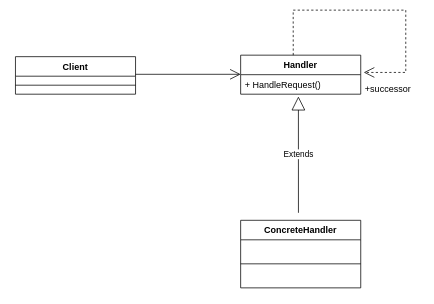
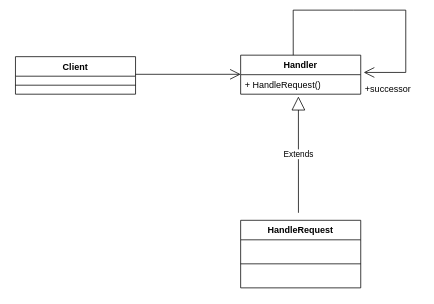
- <mxCell id="6" value="" style="endArrow=open;endFill=1;endSize=12;html=1;rounded=0;exitX=0.438;exitY=0;exitDx=0;exitDy=0;exitPerimeter=0;entryX=1.025;entryY=-0.115;entryDx=0;entryDy=0;entryPerimeter=0;dashed=1;" edge="1" parent="4" source="4" target="5"><mxGeometry width="160" relative="1" as="geometry"><mxPoint x="80" y="-70" as="sourcePoint" /><mxPoint x="220" y="20" as="targetPoint" /><Array as="points"><mxPoint x="70" y="-60" /><mxPoint x="150" y="-60" /><mxPoint x="220" y="-60" /><mxPoint x="220" y="23" /></Array></mxGeometry></mxCell>
+ <mxCell id="6" value="" style="endArrow=open;endFill=1;endSize=12;html=1;rounded=0;exitX=0.438;exitY=0;exitDx=0;exitDy=0;exitPerimeter=0;entryX=1.025;entryY=-0.115;entryDx=0;entryDy=0;entryPerimeter=0;" edge="1" parent="4" source="4" target="5"><mxGeometry width="160" relative="1" as="geometry"><mxPoint x="80" y="-70" as="sourcePoint" /><mxPoint x="220" y="20" as="targetPoint" /><Array as="points"><mxPoint x="70" y="-60" /><mxPoint x="150" y="-60" /><mxPoint x="220" y="-60" /><mxPoint x="220" y="23" /></Array></mxGeometry></mxCell>
- <mxCell id="7" value="ConcreteHandler" style="swimlane;fontStyle=1;align=center;verticalAlign=top;childLayout=stackLayout;horizontal=1;startSize=26;horizontalStack=0;resizeParent=1;resizeParentMax=0;resizeLast=0;collapsible=1;marginBottom=0;whiteSpace=wrap;html=1;" vertex="1" parent="1"><mxGeometry x="320" y="240" width="160" height="90" as="geometry" /></mxCell>
+ <mxCell id="7" value="HandleRequest" style="swimlane;fontStyle=1;align=center;verticalAlign=top;childLayout=stackLayout;horizontal=1;startSize=26;horizontalStack=0;resizeParent=1;resizeParentMax=0;resizeLast=0;collapsible=1;marginBottom=0;whiteSpace=wrap;html=1;" vertex="1" parent="1"><mxGeometry x="320" y="240" width="160" height="90" as="geometry" /></mxCell>
